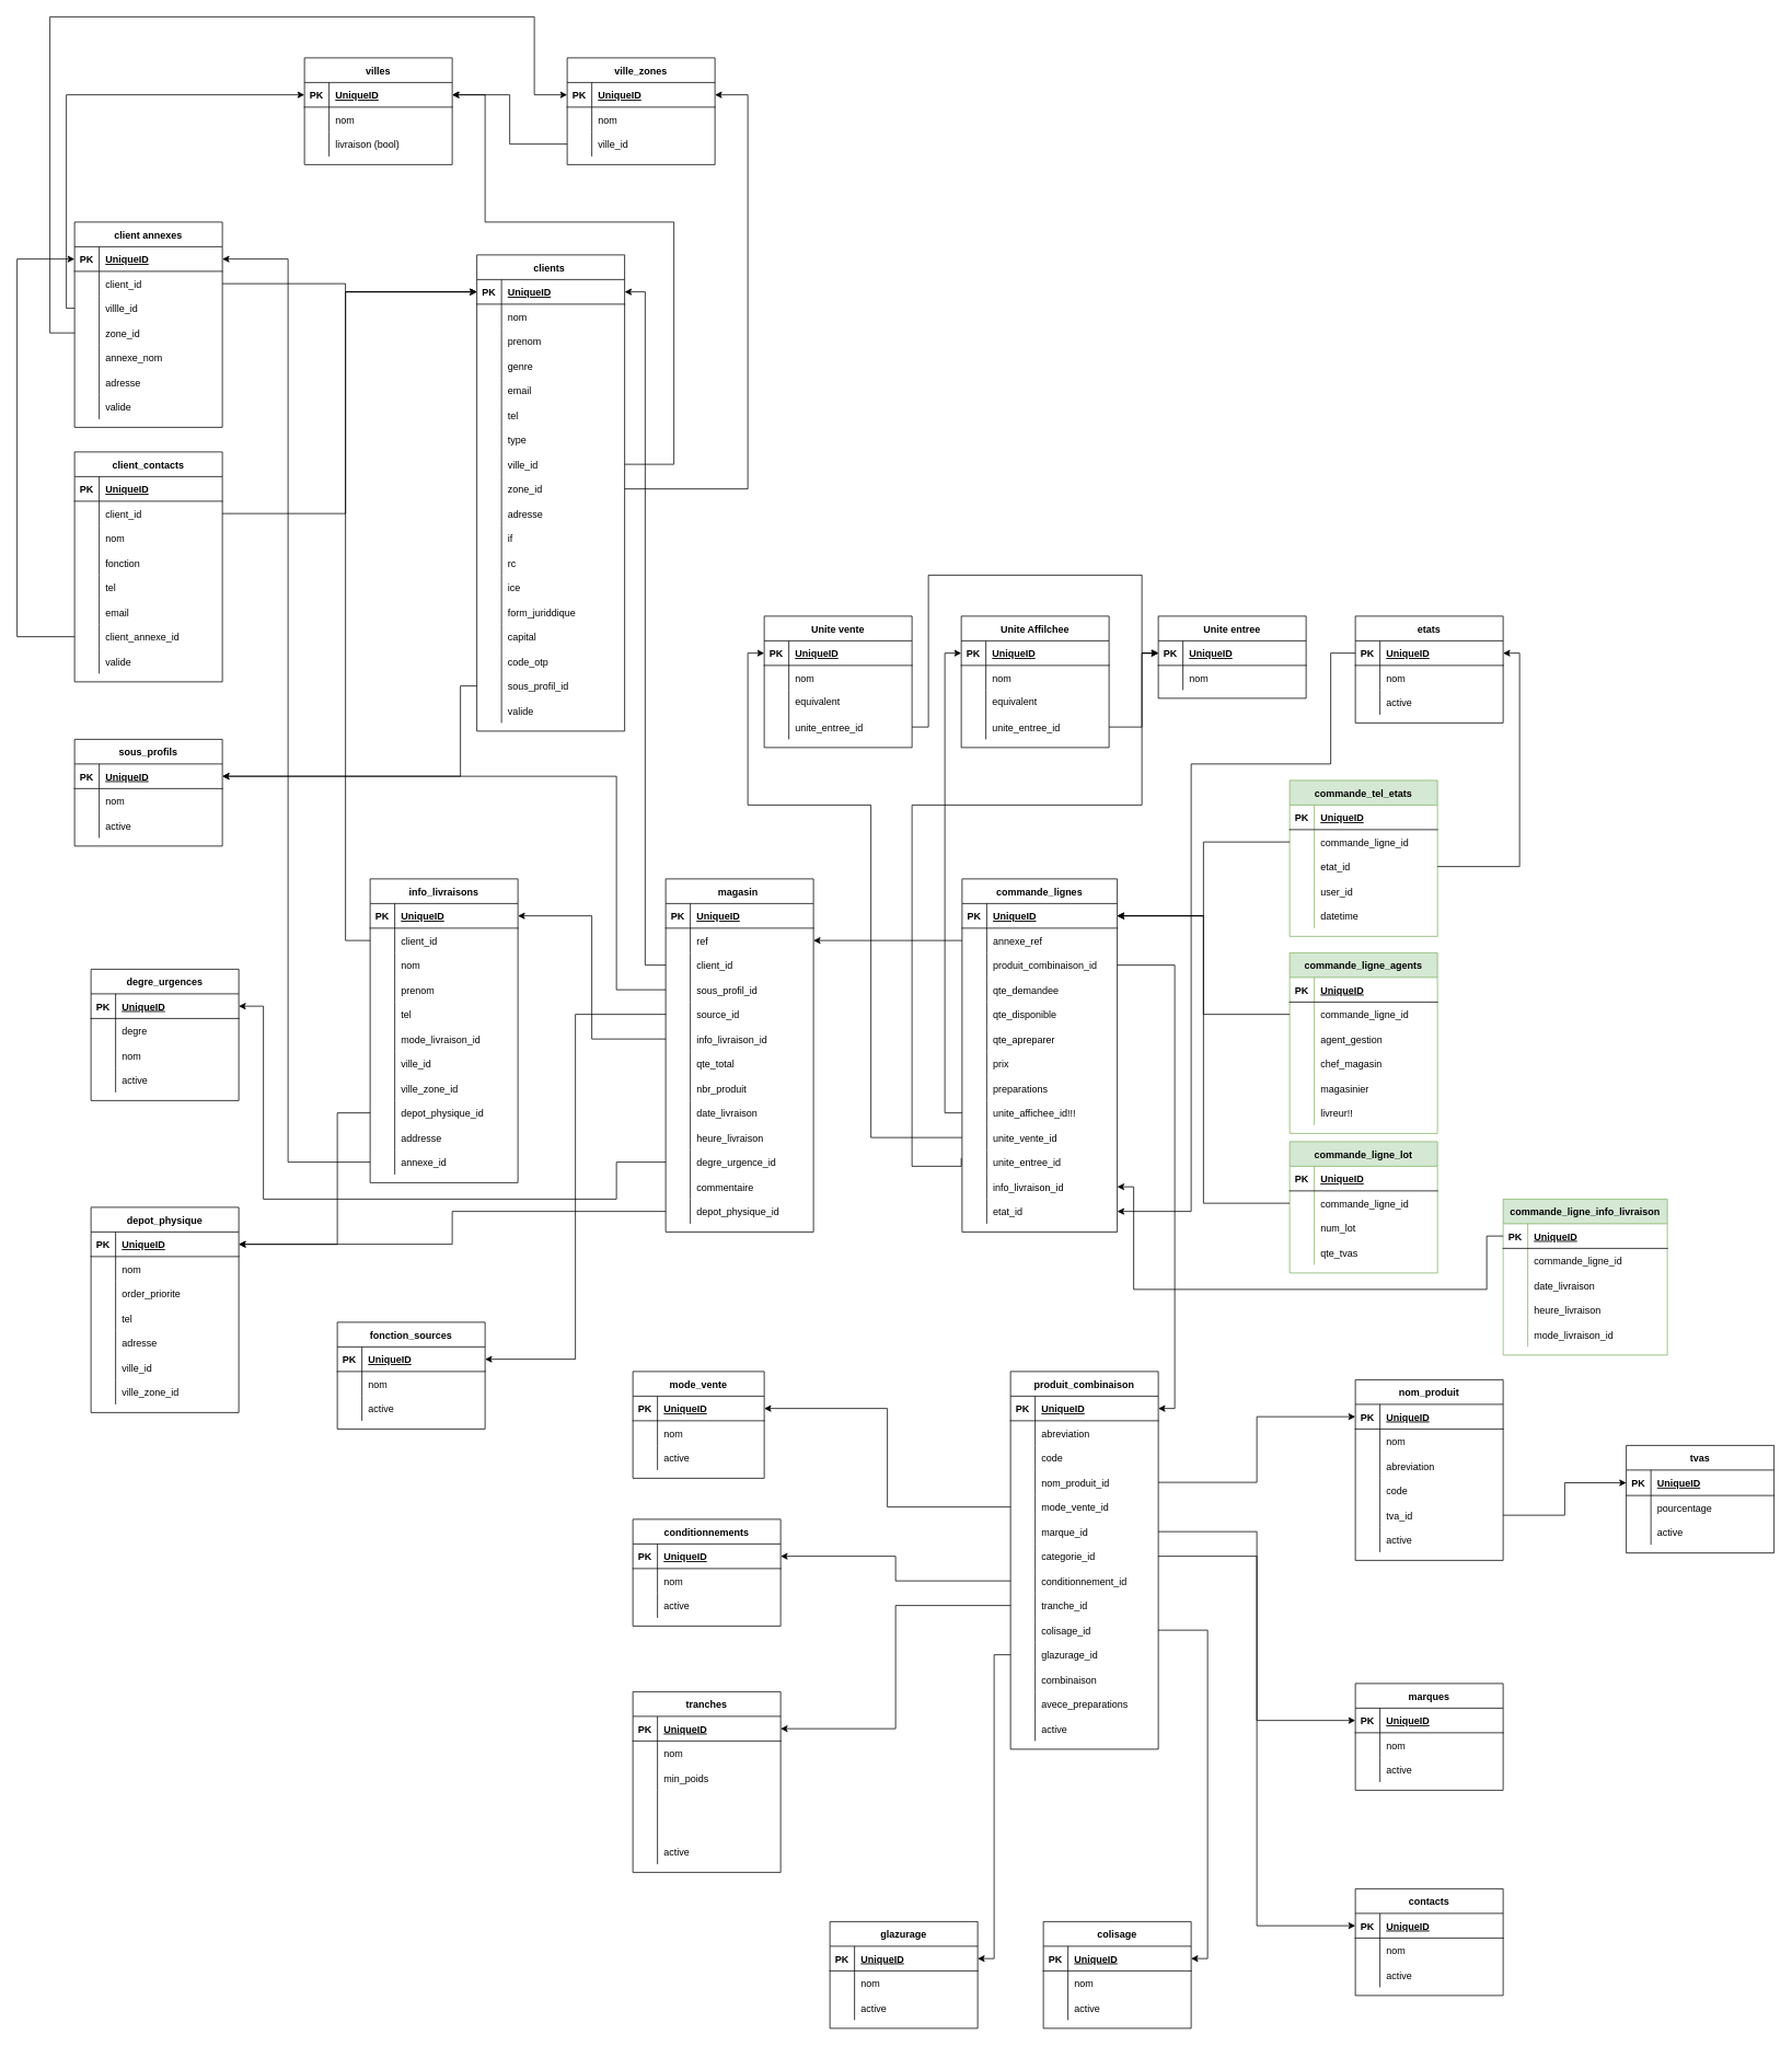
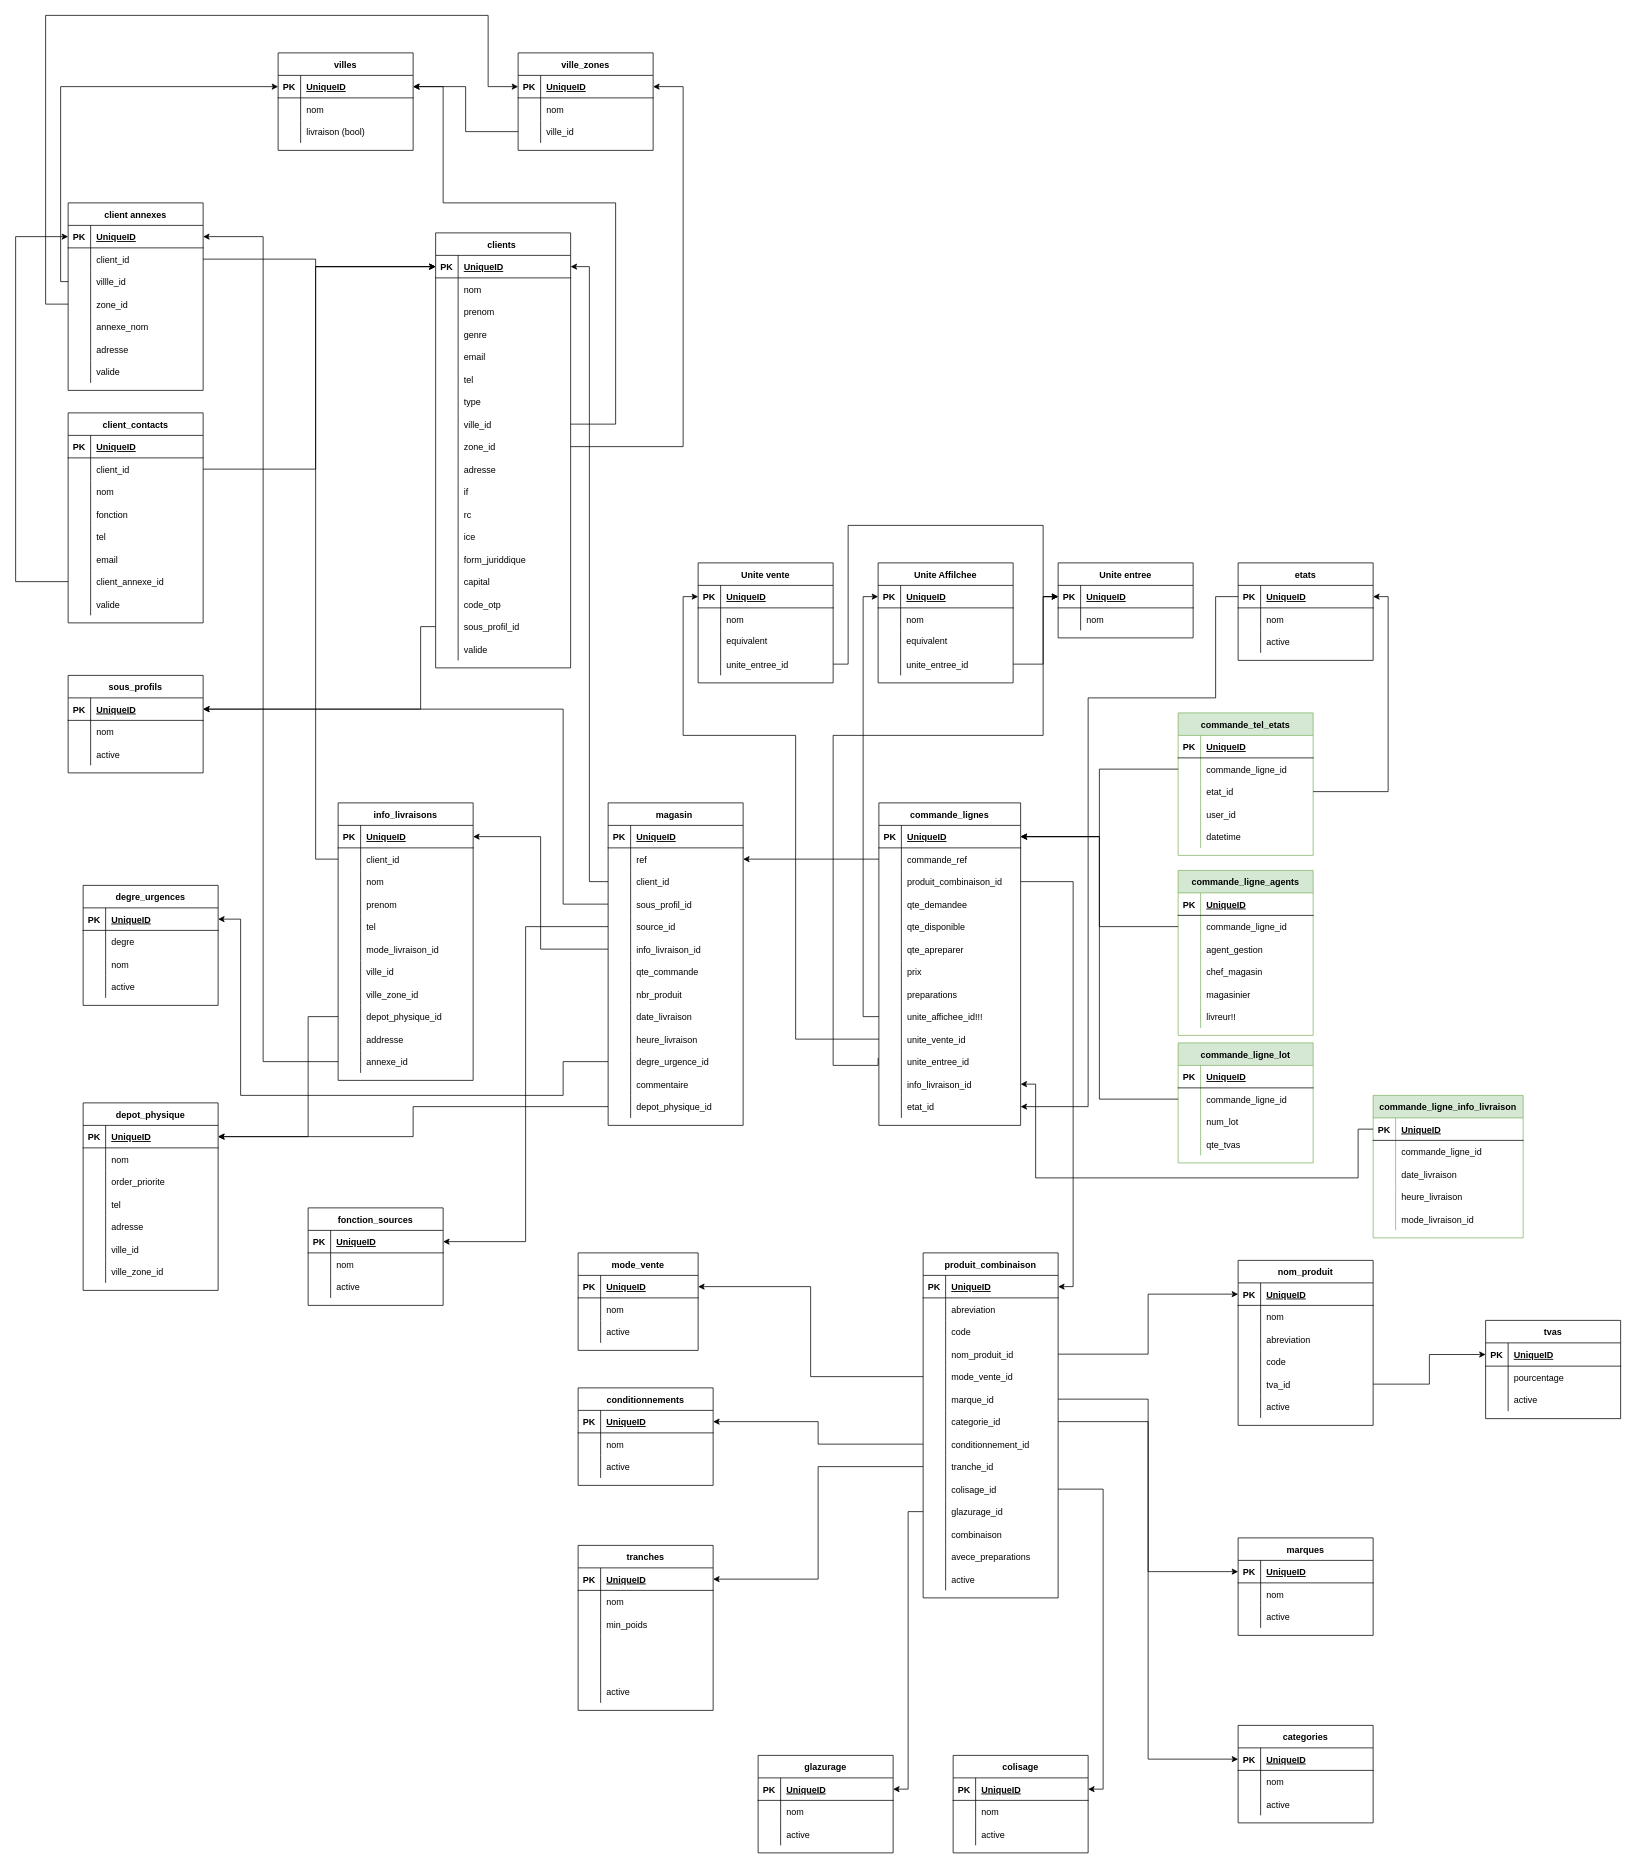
- <mxCell id="48" value="annexe_ref" style="shape=partialRectangle;connectable=0;fillColor=none;top=0;left=0;bottom=0;right=0;align=left;spacingLeft=6;overflow=hidden;" parent="46" vertex="1"><mxGeometry x="30" width="159" height="30" as="geometry"><mxRectangle width="159" height="30" as="alternateBounds" /></mxGeometry></mxCell>
+ <mxCell id="48" value="commande_ref" style="shape=partialRectangle;connectable=0;fillColor=none;top=0;left=0;bottom=0;right=0;align=left;spacingLeft=6;overflow=hidden;" parent="46" vertex="1"><mxGeometry x="30" width="159" height="30" as="geometry"><mxRectangle width="159" height="30" as="alternateBounds" /></mxGeometry></mxCell>
- <mxCell id="23" value="qte_total" style="shape=partialRectangle;connectable=0;fillColor=none;top=0;left=0;bottom=0;right=0;align=left;spacingLeft=6;overflow=hidden;" parent="21" vertex="1"><mxGeometry x="30" width="150" height="30" as="geometry"><mxRectangle width="150" height="30" as="alternateBounds" /></mxGeometry></mxCell>
+ <mxCell id="23" value="qte_commande" style="shape=partialRectangle;connectable=0;fillColor=none;top=0;left=0;bottom=0;right=0;align=left;spacingLeft=6;overflow=hidden;" parent="21" vertex="1"><mxGeometry x="30" width="150" height="30" as="geometry"><mxRectangle width="150" height="30" as="alternateBounds" /></mxGeometry></mxCell>
- <mxCell id="370" value="contacts" style="shape=table;startSize=30;container=1;collapsible=1;childLayout=tableLayout;fixedRows=1;rowLines=0;fontStyle=1;align=center;resizeLast=1;" vertex="1" parent="1"><mxGeometry x="1650" y="2300" width="180" height="130" as="geometry" /></mxCell>
+ <mxCell id="370" value="categories" style="shape=table;startSize=30;container=1;collapsible=1;childLayout=tableLayout;fixedRows=1;rowLines=0;fontStyle=1;align=center;resizeLast=1;" vertex="1" parent="1"><mxGeometry x="1650" y="2300" width="180" height="130" as="geometry" /></mxCell>
